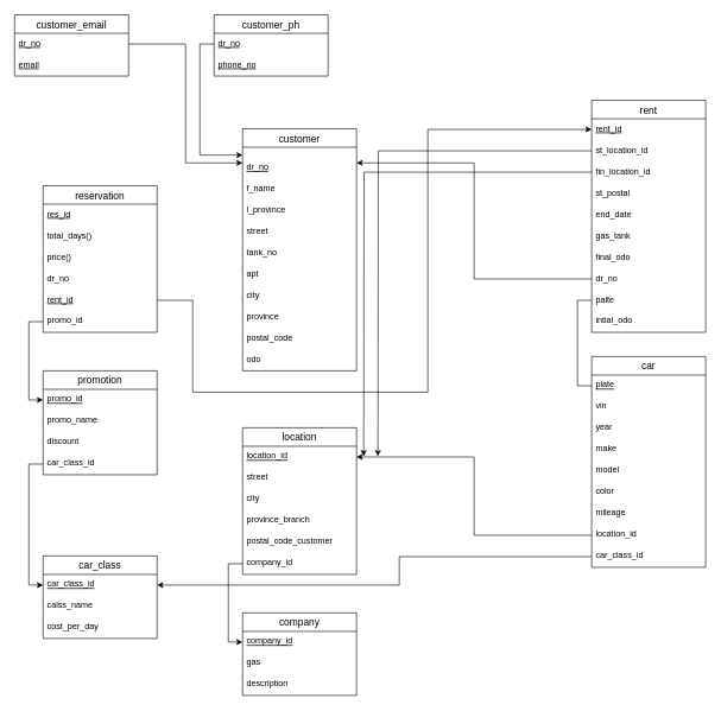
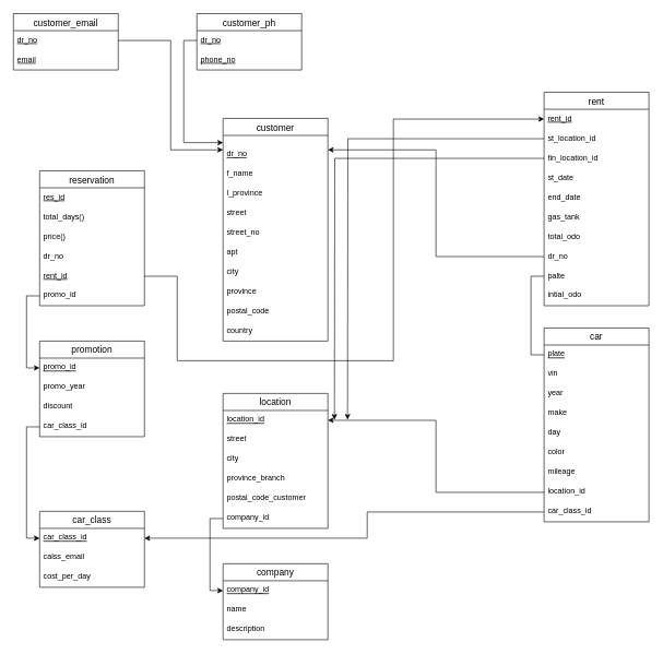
- <mxCell id="40" value="st_postal" style="text;strokeColor=none;fillColor=none;spacingLeft=4;spacingRight=4;overflow=hidden;rotatable=0;points=[[0,0.5],[1,0.5]];portConstraint=eastwest;fontSize=12;" vertex="1" parent="36"><mxGeometry y="116" width="160" height="30" as="geometry" /></mxCell>
+ <mxCell id="40" value="st_date" style="text;strokeColor=none;fillColor=none;spacingLeft=4;spacingRight=4;overflow=hidden;rotatable=0;points=[[0,0.5],[1,0.5]];portConstraint=eastwest;fontSize=12;" vertex="1" parent="36"><mxGeometry y="116" width="160" height="30" as="geometry" /></mxCell>
- <mxCell id="7" value="tank_no" style="text;strokeColor=none;fillColor=none;spacingLeft=4;spacingRight=4;overflow=hidden;rotatable=0;points=[[0,0.5],[1,0.5]];portConstraint=eastwest;fontSize=12;" parent="2" vertex="1"><mxGeometry y="160" width="160" height="30" as="geometry" /></mxCell>
+ <mxCell id="7" value="street_no" style="text;strokeColor=none;fillColor=none;spacingLeft=4;spacingRight=4;overflow=hidden;rotatable=0;points=[[0,0.5],[1,0.5]];portConstraint=eastwest;fontSize=12;" parent="2" vertex="1"><mxGeometry y="160" width="160" height="30" as="geometry" /></mxCell>
- <mxCell id="43" value="final_odo" style="text;strokeColor=none;fillColor=none;spacingLeft=4;spacingRight=4;overflow=hidden;rotatable=0;points=[[0,0.5],[1,0.5]];portConstraint=eastwest;fontSize=12;" parent="36" vertex="1"><mxGeometry y="206" width="160" height="30" as="geometry" /></mxCell>
+ <mxCell id="43" value="total_odo" style="text;strokeColor=none;fillColor=none;spacingLeft=4;spacingRight=4;overflow=hidden;rotatable=0;points=[[0,0.5],[1,0.5]];portConstraint=eastwest;fontSize=12;" parent="36" vertex="1"><mxGeometry y="206" width="160" height="30" as="geometry" /></mxCell>
- <mxCell id="12" value="odo" style="text;strokeColor=none;fillColor=none;spacingLeft=4;spacingRight=4;overflow=hidden;rotatable=0;points=[[0,0.5],[1,0.5]];portConstraint=eastwest;fontSize=12;" parent="2" vertex="1"><mxGeometry y="310" width="160" height="30" as="geometry" /></mxCell>
+ <mxCell id="12" value="country" style="text;strokeColor=none;fillColor=none;spacingLeft=4;spacingRight=4;overflow=hidden;rotatable=0;points=[[0,0.5],[1,0.5]];portConstraint=eastwest;fontSize=12;" parent="2" vertex="1"><mxGeometry y="310" width="160" height="30" as="geometry" /></mxCell>
- <mxCell id="53" value="promo_name" style="text;strokeColor=none;fillColor=none;spacingLeft=4;spacingRight=4;overflow=hidden;rotatable=0;points=[[0,0.5],[1,0.5]];portConstraint=eastwest;fontSize=12;" parent="51" vertex="1"><mxGeometry y="56" width="160" height="30" as="geometry" /></mxCell>
+ <mxCell id="53" value="promo_year" style="text;strokeColor=none;fillColor=none;spacingLeft=4;spacingRight=4;overflow=hidden;rotatable=0;points=[[0,0.5],[1,0.5]];portConstraint=eastwest;fontSize=12;" parent="51" vertex="1"><mxGeometry y="56" width="160" height="30" as="geometry" /></mxCell>
- <mxCell id="31" value="model" style="text;strokeColor=none;fillColor=none;spacingLeft=4;spacingRight=4;overflow=hidden;rotatable=0;points=[[0,0.5],[1,0.5]];portConstraint=eastwest;fontSize=12;" parent="26" vertex="1"><mxGeometry y="146" width="160" height="30" as="geometry" /></mxCell>
+ <mxCell id="31" value="day" style="text;strokeColor=none;fillColor=none;spacingLeft=4;spacingRight=4;overflow=hidden;rotatable=0;points=[[0,0.5],[1,0.5]];portConstraint=eastwest;fontSize=12;" parent="26" vertex="1"><mxGeometry y="146" width="160" height="30" as="geometry" /></mxCell>
- <mxCell id="49" value="calss_name" style="text;strokeColor=none;fillColor=none;spacingLeft=4;spacingRight=4;overflow=hidden;rotatable=0;points=[[0,0.5],[1,0.5]];portConstraint=eastwest;fontSize=12;fontStyle=0" vertex="1" parent="47"><mxGeometry y="56" width="160" height="30" as="geometry" /></mxCell>
+ <mxCell id="49" value="calss_email" style="text;strokeColor=none;fillColor=none;spacingLeft=4;spacingRight=4;overflow=hidden;rotatable=0;points=[[0,0.5],[1,0.5]];portConstraint=eastwest;fontSize=12;fontStyle=0" vertex="1" parent="47"><mxGeometry y="56" width="160" height="30" as="geometry" /></mxCell>
- <mxCell id="70" value="gas" style="text;strokeColor=none;fillColor=none;spacingLeft=4;spacingRight=4;overflow=hidden;rotatable=0;points=[[0,0.5],[1,0.5]];portConstraint=eastwest;fontSize=12;" parent="68" vertex="1"><mxGeometry y="56" width="160" height="30" as="geometry" /></mxCell>
+ <mxCell id="70" value="name" style="text;strokeColor=none;fillColor=none;spacingLeft=4;spacingRight=4;overflow=hidden;rotatable=0;points=[[0,0.5],[1,0.5]];portConstraint=eastwest;fontSize=12;" parent="68" vertex="1"><mxGeometry y="56" width="160" height="30" as="geometry" /></mxCell>
